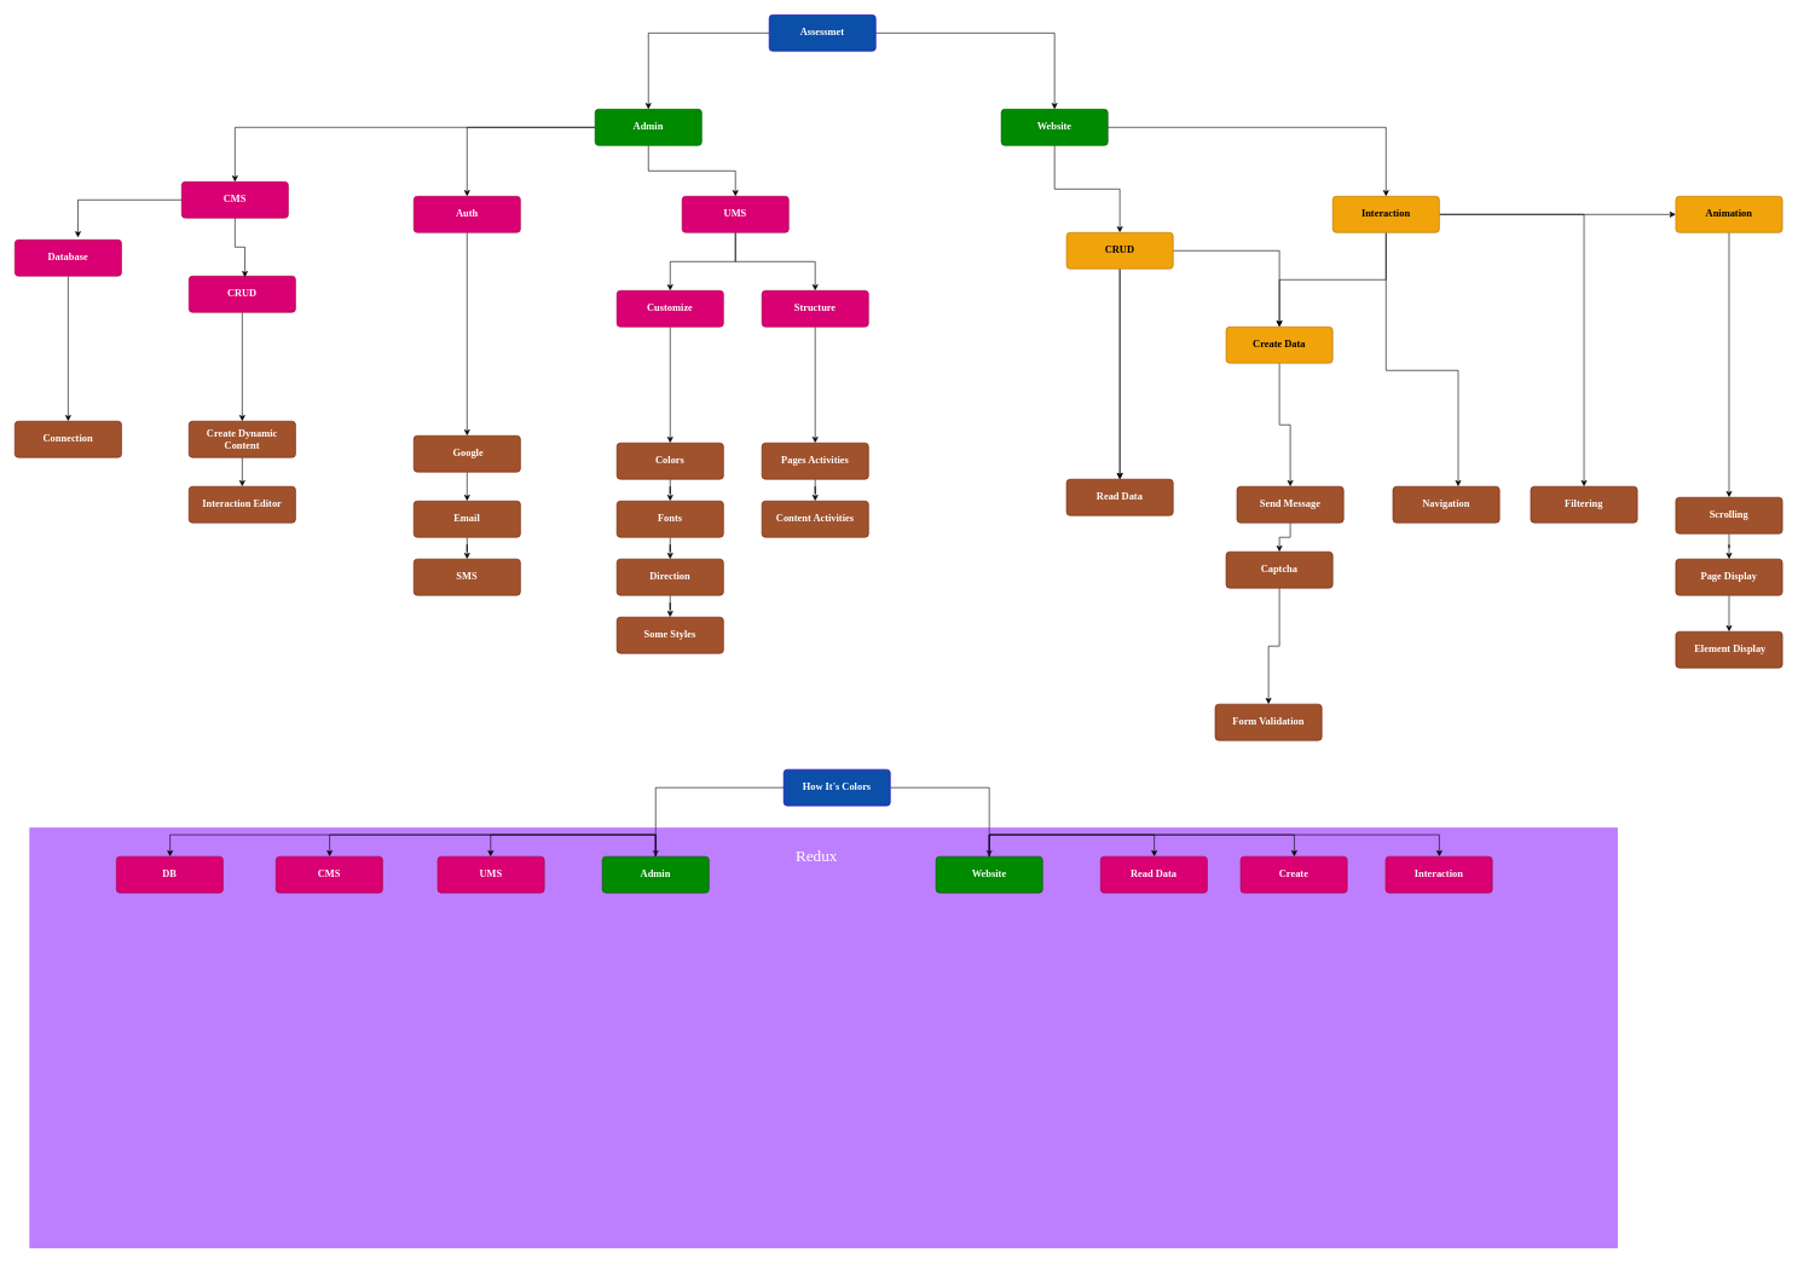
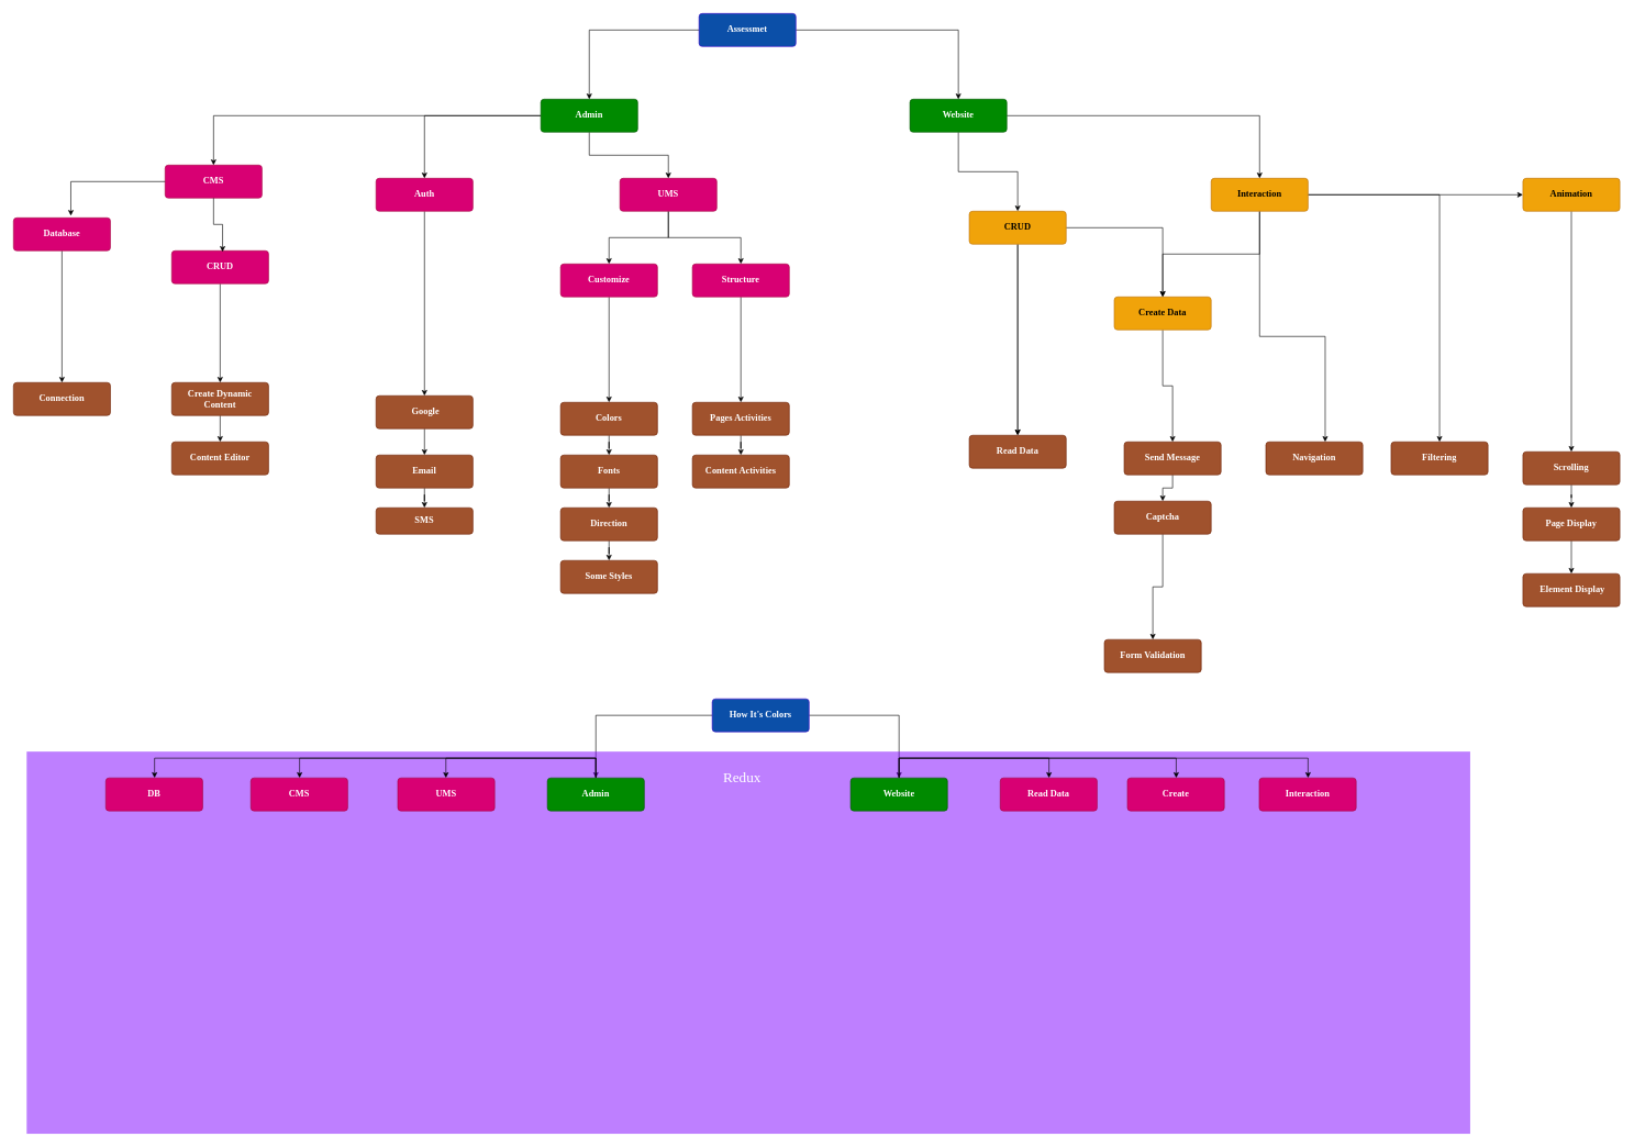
- <mxCell id="56" value="&lt;div style=&quot;forced-color-adjust: none;&quot;&gt;Interaction Editor&lt;/div&gt;" style="html=1;shadow=0;dashed=0;shape=mxgraph.bootstrap.rrect;rSize=5;strokeColor=#6D1F00;strokeWidth=1;fillColor=#a0522d;fontColor=#ffffff;whiteSpace=wrap;align=center;verticalAlign=middle;spacingLeft=0;fontStyle=1;fontSize=14;spacing=5;rounded=1;glass=0;fillStyle=auto;fontFamily=Comic Sans MS;horizontal=1;textDirection=rtl;points=[];" vertex="1" parent="1"><mxGeometry x="260" y="670" width="147" height="50" as="geometry" /></mxCell>
+ <mxCell id="56" value="&lt;div style=&quot;forced-color-adjust: none;&quot;&gt;Content Editor&lt;/div&gt;" style="html=1;shadow=0;dashed=0;shape=mxgraph.bootstrap.rrect;rSize=5;strokeColor=#6D1F00;strokeWidth=1;fillColor=#a0522d;fontColor=#ffffff;whiteSpace=wrap;align=center;verticalAlign=middle;spacingLeft=0;fontStyle=1;fontSize=14;spacing=5;rounded=1;glass=0;fillStyle=auto;fontFamily=Comic Sans MS;horizontal=1;textDirection=rtl;points=[];" vertex="1" parent="1"><mxGeometry x="260" y="670" width="147" height="50" as="geometry" /></mxCell>
- <mxCell id="65" value="&lt;div style=&quot;forced-color-adjust: none;&quot;&gt;SMS&lt;/div&gt;" style="html=1;shadow=0;dashed=0;shape=mxgraph.bootstrap.rrect;rSize=5;strokeColor=#6D1F00;strokeWidth=1;fillColor=#a0522d;fontColor=#ffffff;whiteSpace=wrap;align=center;verticalAlign=middle;spacingLeft=0;fontStyle=1;fontSize=14;spacing=5;rounded=1;glass=0;fillStyle=auto;fontFamily=Comic Sans MS;horizontal=1;textDirection=rtl;points=[];" vertex="1" parent="1"><mxGeometry x="570" y="770" width="147" height="50" as="geometry" /></mxCell>
+ <mxCell id="65" value="&lt;div style=&quot;forced-color-adjust: none;&quot;&gt;SMS&lt;/div&gt;" style="html=1;shadow=0;dashed=0;shape=mxgraph.bootstrap.rrect;rSize=5;strokeColor=#6D1F00;strokeWidth=1;fillColor=#a0522d;fontColor=#ffffff;whiteSpace=wrap;align=center;verticalAlign=middle;spacingLeft=0;fontStyle=1;fontSize=14;spacing=5;rounded=1;glass=0;fillStyle=auto;fontFamily=Comic Sans MS;horizontal=1;textDirection=rtl;points=[];" vertex="1" parent="1"><mxGeometry x="570" y="770" width="147" height="40" as="geometry" /></mxCell>
